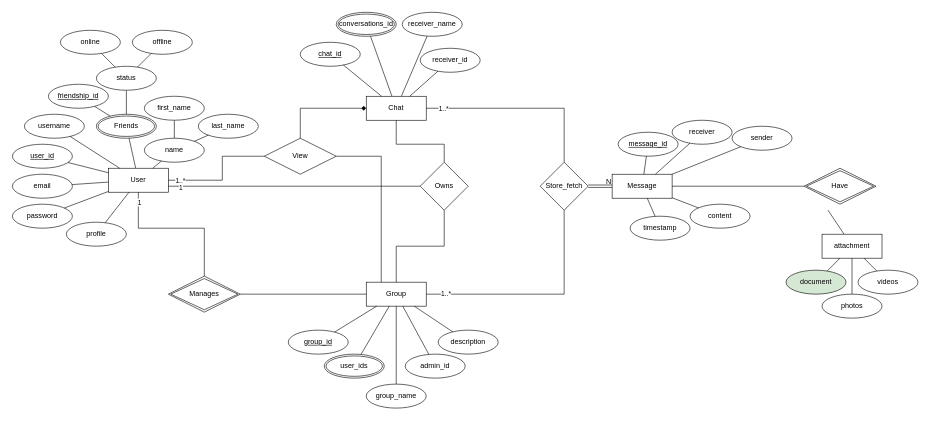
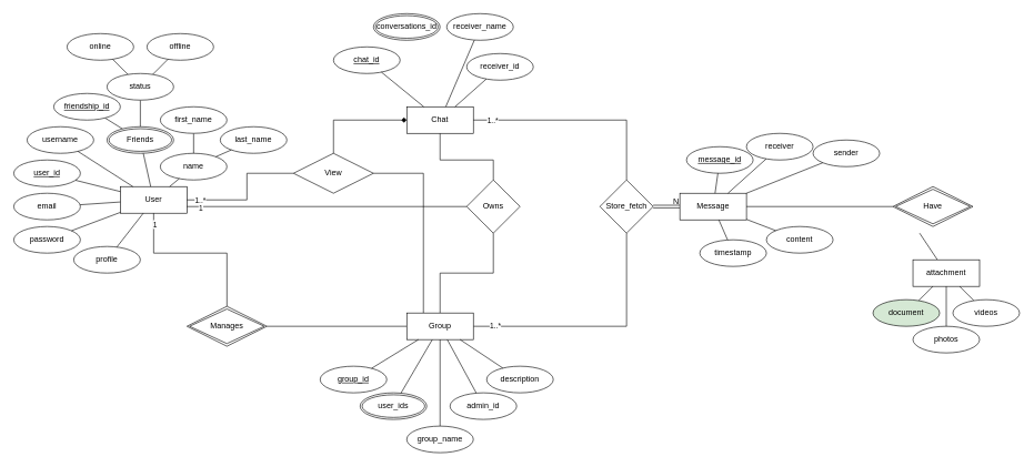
- <mxCell id="11" value="" style="endArrow=none;html=1;rounded=0;" parent="4" source="10" target="6" edge="1"><mxGeometry relative="1" as="geometry"><mxPoint x="-620" y="-260" as="sourcePoint" /><mxPoint x="-460" y="-260" as="targetPoint" /></mxGeometry></mxCell>
